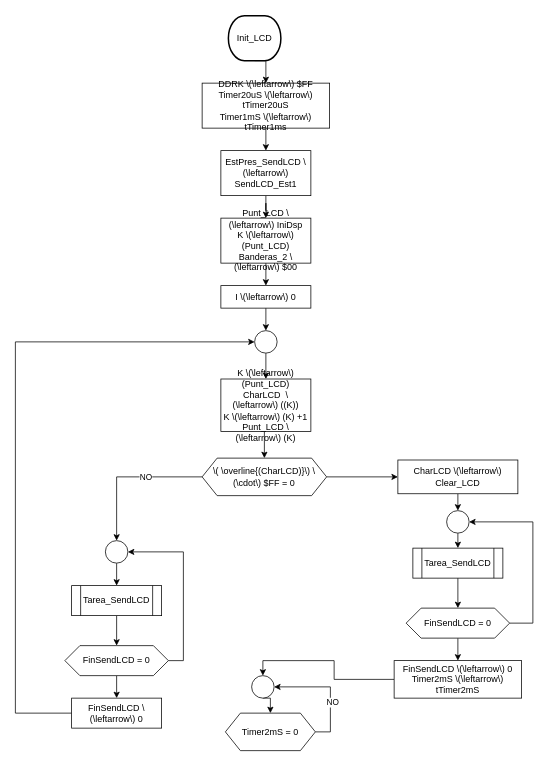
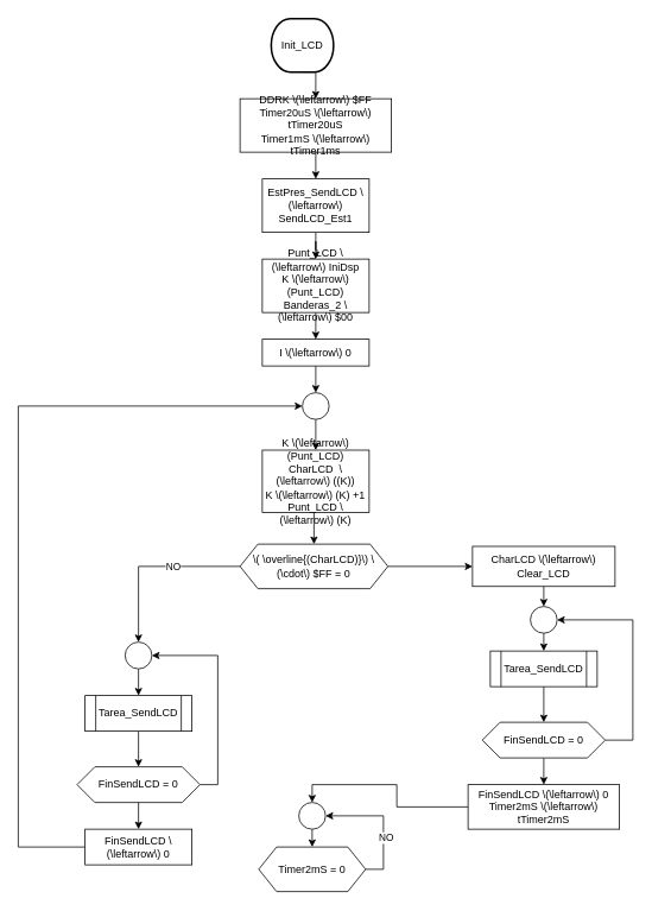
- <mxCell id="44" value="Timer2mS = 0" style="shape=hexagon;perimeter=hexagonPerimeter2;whiteSpace=wrap;html=1;fixedSize=1;" parent="1" vertex="1"><mxGeometry x="300" y="950" width="120" height="50" as="geometry" /></mxCell>
+ <mxCell id="44" value="Timer2mS = 0" style="shape=hexagon;perimeter=hexagonPerimeter2;whiteSpace=wrap;html=1;fixedSize=1;" parent="1" vertex="1"><mxGeometry x="290" y="950" width="120" height="50" as="geometry" /></mxCell>
